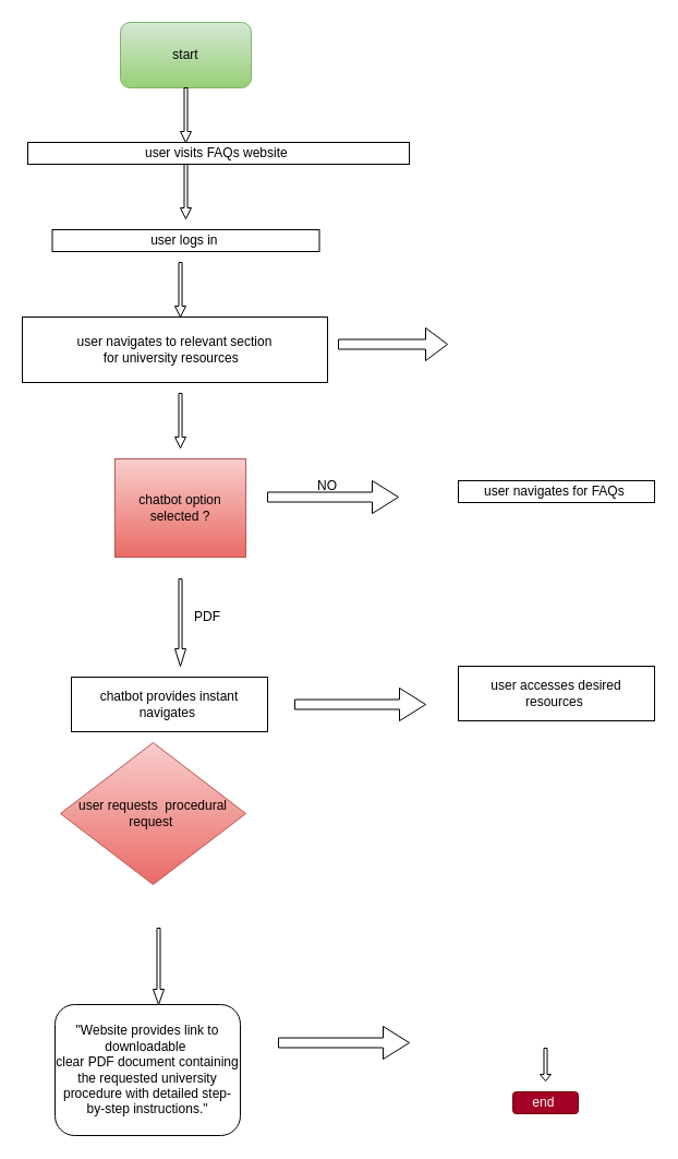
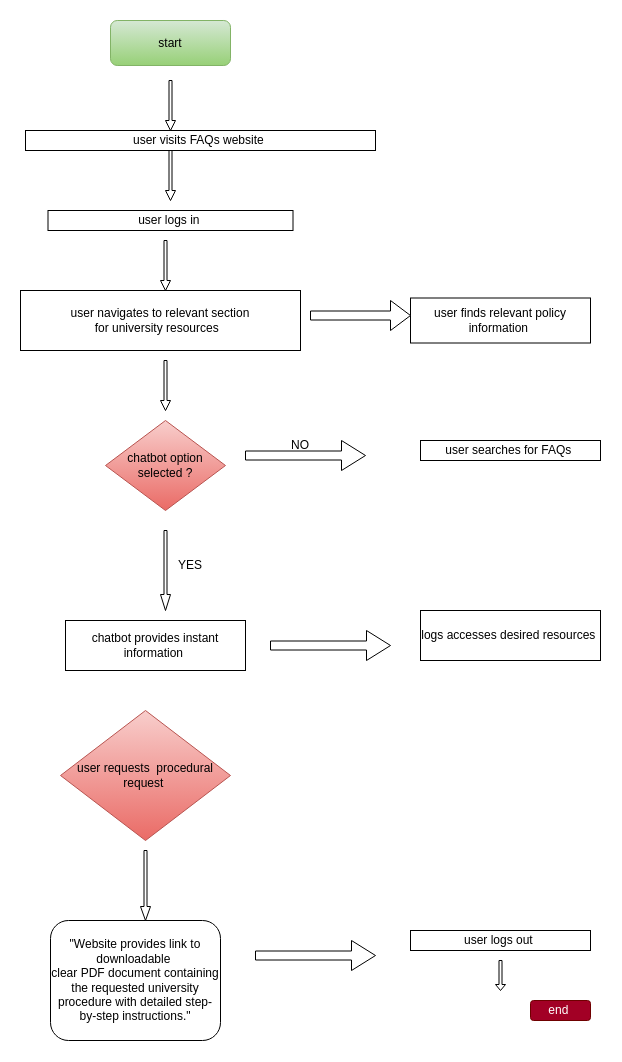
- <mxCell id="2" value="start" style="rounded=1;whiteSpace=wrap;html=1;fillColor=#d5e8d4;strokeColor=#82b366;gradientColor=#97d077;" vertex="1" parent="1"><mxGeometry x="110" y="20" width="120" height="60" as="geometry" /></mxCell>
+ <mxCell id="2" value="start" style="rounded=1;whiteSpace=wrap;html=1;fillColor=#d5e8d4;strokeColor=#82b366;gradientColor=#97d077;" vertex="1" parent="1"><mxGeometry x="110" y="20" width="120" height="45" as="geometry" /></mxCell>
+ <mxCell id="11" value="user finds relevant policy information&amp;nbsp;" style="rounded=0;whiteSpace=wrap;html=1;" vertex="1" parent="1"><mxGeometry x="410" y="297.5" width="180" height="45" as="geometry" /></mxCell>
- <mxCell id="10" value="user navigates for FAQs&amp;nbsp;" style="rounded=0;whiteSpace=wrap;html=1;" vertex="1" parent="1"><mxGeometry x="420" y="440" width="180" height="20" as="geometry" /></mxCell>
+ <mxCell id="10" value="user searches for FAQs&amp;nbsp;" style="rounded=0;whiteSpace=wrap;html=1;" vertex="1" parent="1"><mxGeometry x="420" y="440" width="180" height="20" as="geometry" /></mxCell>
- <mxCell id="7" value="chatbot option selected ?" style="whiteSpace=wrap;html=1;fillColor=#f8cecc;gradientColor=#ea6b66;strokeColor=#b85450;rounded=0;" vertex="1" parent="1"><mxGeometry x="105" y="420" width="120" height="90" as="geometry" /></mxCell>
+ <mxCell id="7" value="chatbot option selected ?" style="rhombus;whiteSpace=wrap;html=1;fillColor=#f8cecc;gradientColor=#ea6b66;strokeColor=#b85450;" vertex="1" parent="1"><mxGeometry x="105" y="420" width="120" height="90" as="geometry" /></mxCell>
- <mxCell id="24" value="PDF" style="text;html=1;align=center;verticalAlign=middle;whiteSpace=wrap;rounded=0;" vertex="1" parent="1"><mxGeometry x="160" y="550" width="60" height="30" as="geometry" /></mxCell>
+ <mxCell id="24" value="YES" style="text;html=1;align=center;verticalAlign=middle;whiteSpace=wrap;rounded=0;" vertex="1" parent="1"><mxGeometry x="160" y="550" width="60" height="30" as="geometry" /></mxCell>
- <mxCell id="14" value="user accesses desired resources&amp;nbsp;" style="rounded=0;whiteSpace=wrap;html=1;" vertex="1" parent="1"><mxGeometry x="420" y="610" width="180" height="50" as="geometry" /></mxCell>
+ <mxCell id="14" value="logs accesses desired resources&amp;nbsp;" style="rounded=0;whiteSpace=wrap;html=1;" vertex="1" parent="1"><mxGeometry x="420" y="610" width="180" height="50" as="geometry" /></mxCell>
- <mxCell id="5" value="chatbot provides instant navigates&amp;nbsp;" style="rounded=0;whiteSpace=wrap;html=1;" vertex="1" parent="1"><mxGeometry x="65" y="620" width="180" height="50" as="geometry" /></mxCell>
+ <mxCell id="5" value="chatbot provides instant information&amp;nbsp;" style="rounded=0;whiteSpace=wrap;html=1;" vertex="1" parent="1"><mxGeometry x="65" y="620" width="180" height="50" as="geometry" /></mxCell>
- <mxCell id="12" value="user requests&amp;nbsp; procedural request&amp;nbsp;" style="rhombus;whiteSpace=wrap;html=1;fillColor=#f8cecc;gradientColor=#ea6b66;strokeColor=#b85450;" vertex="1" parent="1"><mxGeometry x="55" y="680" width="170" height="130" as="geometry" /></mxCell>
+ <mxCell id="12" value="user requests&amp;nbsp; procedural request&amp;nbsp;" style="rhombus;whiteSpace=wrap;html=1;fillColor=#f8cecc;gradientColor=#ea6b66;strokeColor=#b85450;" vertex="1" parent="1"><mxGeometry x="60" y="710" width="170" height="130" as="geometry" /></mxCell>
+ <mxCell id="15" value="user logs out&amp;nbsp;" style="rounded=0;whiteSpace=wrap;html=1;" vertex="1" parent="1"><mxGeometry x="410" y="930" width="180" height="20" as="geometry" /></mxCell>
- <mxCell id="16" value="end&amp;nbsp;" style="rounded=1;whiteSpace=wrap;html=1;fillColor=#a20025;fontColor=#ffffff;strokeColor=#6F0000;" vertex="1" parent="1"><mxGeometry x="470" y="1000" width="60" height="20" as="geometry" /></mxCell>
+ <mxCell id="16" value="end&amp;nbsp;" style="rounded=1;whiteSpace=wrap;html=1;fillColor=#a20025;fontColor=#ffffff;strokeColor=#6F0000;" vertex="1" parent="1"><mxGeometry x="530" y="1000" width="60" height="20" as="geometry" /></mxCell>
